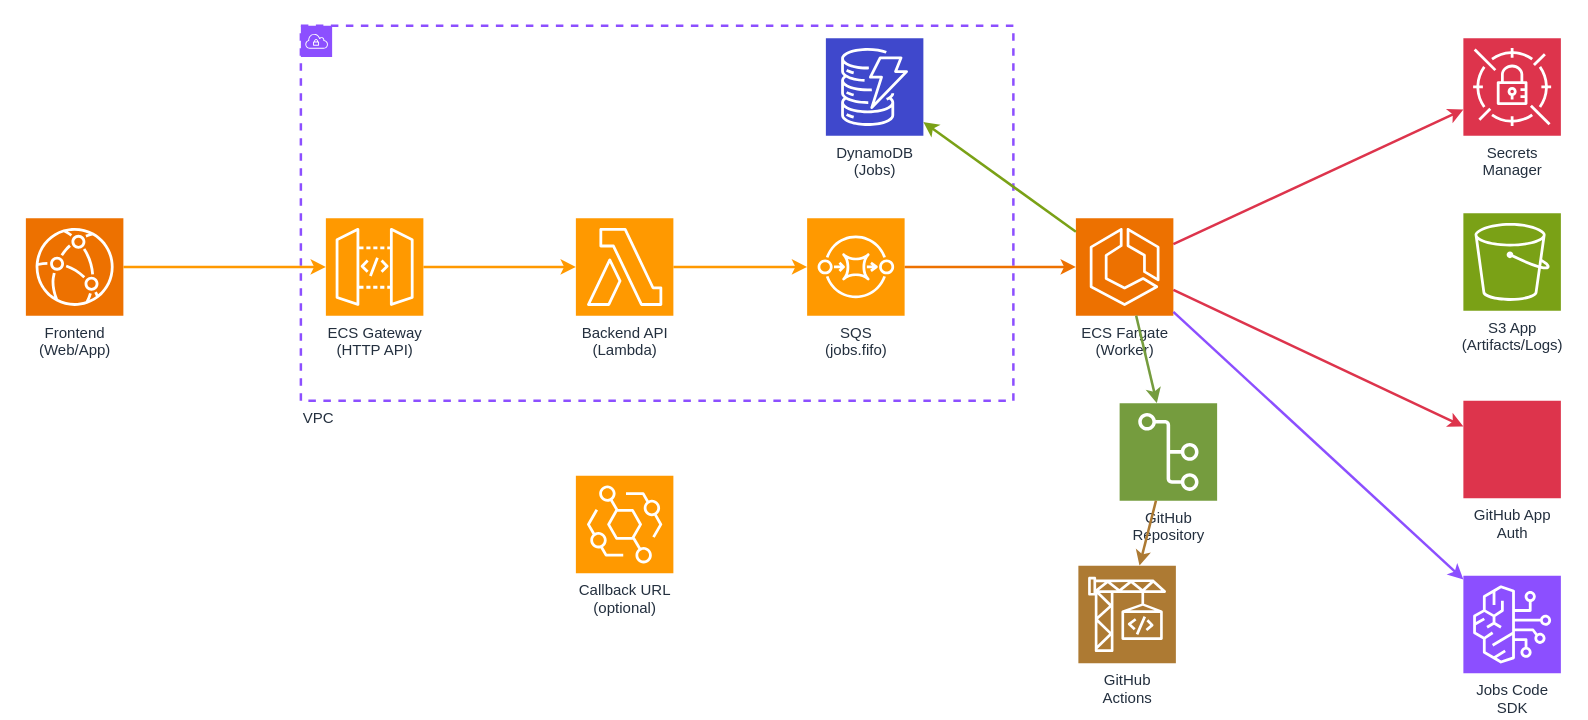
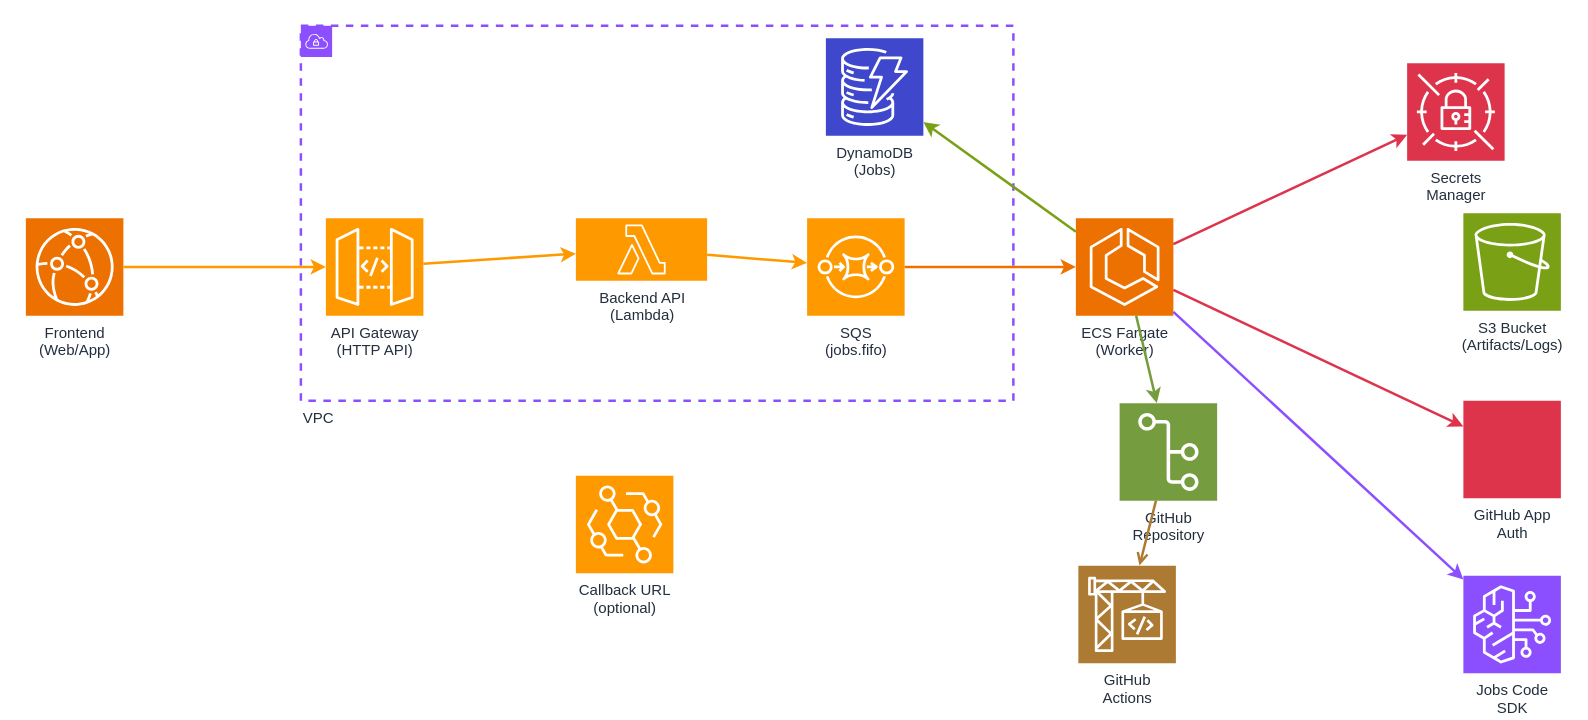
- <mxCell id="9" value="Secrets&#10;Manager" style="sketch=0;points=[[0,0,0],[0.25,0,0],[0.5,0,0],[0.75,0,0],[1,0,0],[0,1,0],[0.25,1,0],[0.5,1,0],[0.75,1,0],[1,1,0],[0,0.25,0],[0,0.5,0],[0,0.75,0],[1,0.25,0],[1,0.5,0],[1,0.75,0]];outlineConnect=0;fontColor=#232F3E;fillColor=#DD344C;strokeColor=#ffffff;dashed=0;verticalLabelPosition=bottom;verticalAlign=top;align=center;html=1;fontSize=12;fontStyle=0;aspect=fixed;shape=mxgraph.aws4.resourceIcon;resIcon=mxgraph.aws4.secrets_manager;" parent="1" vertex="1"><mxGeometry x="1170" y="30" width="78" height="78" as="geometry" /></mxCell>
+ <mxCell id="9" value="Secrets&#10;Manager" style="sketch=0;points=[[0,0,0],[0.25,0,0],[0.5,0,0],[0.75,0,0],[1,0,0],[0,1,0],[0.25,1,0],[0.5,1,0],[0.75,1,0],[1,1,0],[0,0.25,0],[0,0.5,0],[0,0.75,0],[1,0.25,0],[1,0.5,0],[1,0.75,0]];outlineConnect=0;fontColor=#232F3E;fillColor=#DD344C;strokeColor=#ffffff;dashed=0;verticalLabelPosition=bottom;verticalAlign=top;align=center;html=1;fontSize=12;fontStyle=0;aspect=fixed;shape=mxgraph.aws4.resourceIcon;resIcon=mxgraph.aws4.secrets_manager;" parent="1" vertex="1"><mxGeometry x="1125" y="50" width="78" height="78" as="geometry" /></mxCell>
- <mxCell id="5" value="Backend API&#10;(Lambda)" style="sketch=0;points=[[0,0,0],[0.25,0,0],[0.5,0,0],[0.75,0,0],[1,0,0],[0,1,0],[0.25,1,0],[0.5,1,0],[0.75,1,0],[1,1,0],[0,0.25,0],[0,0.5,0],[0,0.75,0],[1,0.25,0],[1,0.5,0],[1,0.75,0]];outlineConnect=0;fontColor=#232F3E;fillColor=#FF9900;strokeColor=#ffffff;dashed=0;verticalLabelPosition=bottom;verticalAlign=top;align=center;html=1;fontSize=12;fontStyle=0;aspect=fixed;shape=mxgraph.aws4.resourceIcon;resIcon=mxgraph.aws4.lambda;" parent="1" vertex="1"><mxGeometry x="460" y="174" width="78" height="78" as="geometry" /></mxCell>
+ <mxCell id="5" value="Backend API&#10;(Lambda)" style="sketch=0;points=[[0,0,0],[0.25,0,0],[0.5,0,0],[0.75,0,0],[1,0,0],[0,1,0],[0.25,1,0],[0.5,1,0],[0.75,1,0],[1,1,0],[0,0.25,0],[0,0.5,0],[0,0.75,0],[1,0.25,0],[1,0.5,0],[1,0.75,0]];outlineConnect=0;fontColor=#232F3E;fillColor=#FF9900;strokeColor=#ffffff;dashed=0;verticalLabelPosition=bottom;verticalAlign=top;align=center;html=1;fontSize=12;fontStyle=0;aspect=fixed;shape=mxgraph.aws4.resourceIcon;resIcon=mxgraph.aws4.lambda;" parent="1" vertex="1"><mxGeometry x="460" y="174" width="105" height="50" as="geometry" /></mxCell>
- <mxCell id="10" value="S3 App&#10;(Artifacts/Logs)" style="sketch=0;points=[[0,0,0],[0.25,0,0],[0.5,0,0],[0.75,0,0],[1,0,0],[0,1,0],[0.25,1,0],[0.5,1,0],[0.75,1,0],[1,1,0],[0,0.25,0],[0,0.5,0],[0,0.75,0],[1,0.25,0],[1,0.5,0],[1,0.75,0]];outlineConnect=0;fontColor=#232F3E;fillColor=#7AA116;strokeColor=#ffffff;dashed=0;verticalLabelPosition=bottom;verticalAlign=top;align=center;html=1;fontSize=12;fontStyle=0;aspect=fixed;shape=mxgraph.aws4.resourceIcon;resIcon=mxgraph.aws4.s3;" parent="1" vertex="1"><mxGeometry x="1170" y="170" width="78" height="78" as="geometry" /></mxCell>
+ <mxCell id="10" value="S3 Bucket&#10;(Artifacts/Logs)" style="sketch=0;points=[[0,0,0],[0.25,0,0],[0.5,0,0],[0.75,0,0],[1,0,0],[0,1,0],[0.25,1,0],[0.5,1,0],[0.75,1,0],[1,1,0],[0,0.25,0],[0,0.5,0],[0,0.75,0],[1,0.25,0],[1,0.5,0],[1,0.75,0]];outlineConnect=0;fontColor=#232F3E;fillColor=#7AA116;strokeColor=#ffffff;dashed=0;verticalLabelPosition=bottom;verticalAlign=top;align=center;html=1;fontSize=12;fontStyle=0;aspect=fixed;shape=mxgraph.aws4.resourceIcon;resIcon=mxgraph.aws4.s3;" parent="1" vertex="1"><mxGeometry x="1170" y="170" width="78" height="78" as="geometry" /></mxCell>
- <mxCell id="4" value="ECS Gateway&#10;(HTTP API)" style="sketch=0;points=[[0,0,0],[0.25,0,0],[0.5,0,0],[0.75,0,0],[1,0,0],[0,1,0],[0.25,1,0],[0.5,1,0],[0.75,1,0],[1,1,0],[0,0.25,0],[0,0.5,0],[0,0.75,0],[1,0.25,0],[1,0.5,0],[1,0.75,0]];outlineConnect=0;fontColor=#232F3E;fillColor=#FF9900;strokeColor=#ffffff;dashed=0;verticalLabelPosition=bottom;verticalAlign=top;align=center;html=1;fontSize=12;fontStyle=0;aspect=fixed;shape=mxgraph.aws4.resourceIcon;resIcon=mxgraph.aws4.api_gateway;" parent="1" vertex="1"><mxGeometry x="260" y="174" width="78" height="78" as="geometry" /></mxCell>
+ <mxCell id="4" value="API Gateway&#10;(HTTP API)" style="sketch=0;points=[[0,0,0],[0.25,0,0],[0.5,0,0],[0.75,0,0],[1,0,0],[0,1,0],[0.25,1,0],[0.5,1,0],[0.75,1,0],[1,1,0],[0,0.25,0],[0,0.5,0],[0,0.75,0],[1,0.25,0],[1,0.5,0],[1,0.75,0]];outlineConnect=0;fontColor=#232F3E;fillColor=#FF9900;strokeColor=#ffffff;dashed=0;verticalLabelPosition=bottom;verticalAlign=top;align=center;html=1;fontSize=12;fontStyle=0;aspect=fixed;shape=mxgraph.aws4.resourceIcon;resIcon=mxgraph.aws4.api_gateway;" parent="1" vertex="1"><mxGeometry x="260" y="174" width="78" height="78" as="geometry" /></mxCell>
- <mxCell id="25" style="strokeColor=#AD7A33;strokeWidth=2;endArrow=classic;endFill=1;" parent="1" source="11" target="14" edge="1"><mxGeometry relative="1" as="geometry" /></mxCell>
+ <mxCell id="25" style="strokeColor=#AD7A33;strokeWidth=2;endArrow=open;endFill=1;" parent="1" source="11" target="14" edge="1"><mxGeometry relative="1" as="geometry" /></mxCell>
